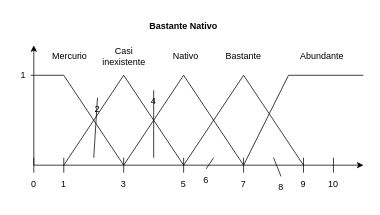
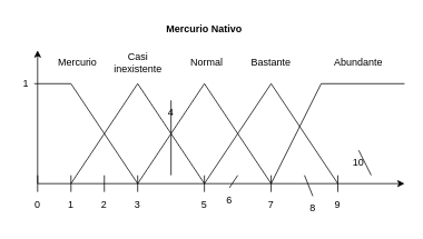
- <mxCell id="38" value="&lt;b&gt;Bastante Nativo&lt;/b&gt;" style="text;html=1;strokeColor=none;fillColor=none;align=center;verticalAlign=middle;whiteSpace=wrap;rounded=0;" parent="1" vertex="1"><mxGeometry x="47" y="20" width="394" height="30" as="geometry" /></mxCell>
+ <mxCell id="38" value="&lt;b&gt;Mercurio Nativo&lt;/b&gt;" style="text;html=1;strokeColor=none;fillColor=none;align=center;verticalAlign=middle;whiteSpace=wrap;rounded=0;" parent="1" vertex="1"><mxGeometry x="47" y="20" width="394" height="30" as="geometry" /></mxCell>
- <mxCell id="41" value="Nativo" style="text;html=1;strokeColor=none;fillColor=none;align=center;verticalAlign=middle;whiteSpace=wrap;rounded=0;" vertex="1" parent="1"><mxGeometry x="201.5" y="60" width="90" height="30" as="geometry" /></mxCell>
+ <mxCell id="41" value="Normal" style="text;html=1;strokeColor=none;fillColor=none;align=center;verticalAlign=middle;whiteSpace=wrap;rounded=0;" vertex="1" parent="1"><mxGeometry x="201.5" y="60" width="90" height="30" as="geometry" /></mxCell>
- <mxCell id="7" value="2" style="text;html=1;strokeColor=none;fillColor=none;align=center;verticalAlign=middle;whiteSpace=wrap;rounded=0;" parent="1" vertex="1"><mxGeometry x="119" y="130" width="20" height="30" as="geometry" /></mxCell>
+ <mxCell id="7" value="2" style="text;html=1;strokeColor=none;fillColor=none;align=center;verticalAlign=middle;whiteSpace=wrap;rounded=0;" parent="1" vertex="1"><mxGeometry x="114" y="230" width="20" height="30" as="geometry" /></mxCell>
- <mxCell id="23" value="10" style="text;html=1;strokeColor=none;fillColor=none;align=center;verticalAlign=middle;whiteSpace=wrap;rounded=0;" parent="1" vertex="1"><mxGeometry x="434" y="230" width="20" height="30" as="geometry" /></mxCell>
+ <mxCell id="23" value="10" style="text;html=1;strokeColor=none;fillColor=none;align=center;verticalAlign=middle;whiteSpace=wrap;rounded=0;" parent="1" vertex="1"><mxGeometry x="419" y="180" width="20" height="30" as="geometry" /></mxCell>
